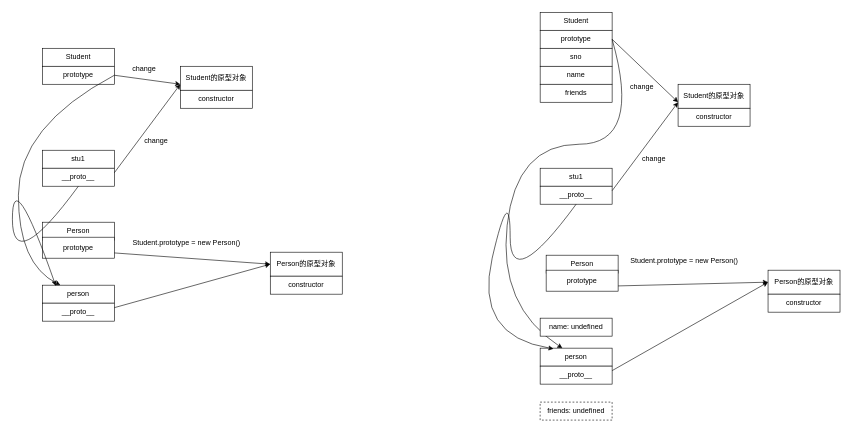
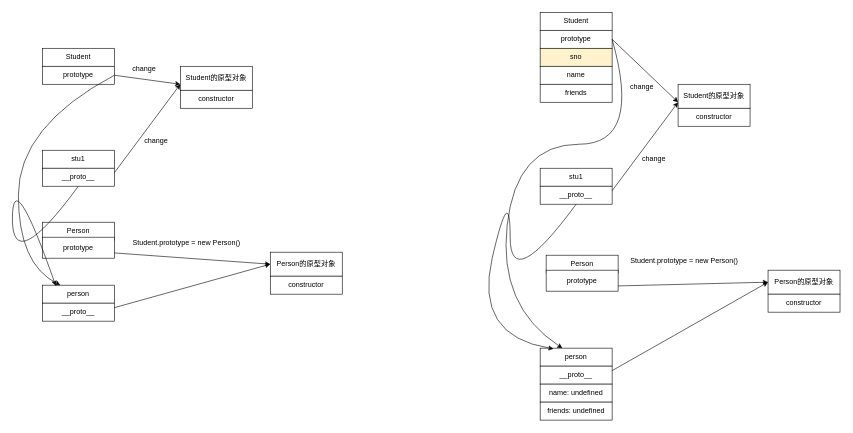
- <mxCell id="44" value="sno" style="rounded=0;whiteSpace=wrap;html=1;" vertex="1" parent="1"><mxGeometry x="900" y="80" width="120" height="30" as="geometry" /></mxCell>
+ <mxCell id="44" value="sno" style="rounded=0;whiteSpace=wrap;html=1;fillColor=#fff2cc;" vertex="1" parent="1"><mxGeometry x="900" y="80" width="120" height="30" as="geometry" /></mxCell>
- <mxCell id="47" value="name: undefined" style="rounded=0;whiteSpace=wrap;html=1;" vertex="1" parent="1"><mxGeometry x="900" y="530" width="120" height="30" as="geometry" /></mxCell>
+ <mxCell id="47" value="name: undefined" style="rounded=0;whiteSpace=wrap;html=1;" vertex="1" parent="1"><mxGeometry x="900" y="640" width="120" height="30" as="geometry" /></mxCell>
- <mxCell id="48" value="friends: undefined" style="rounded=0;whiteSpace=wrap;html=1;dashed=1;" vertex="1" parent="1"><mxGeometry x="900" y="670" width="120" height="30" as="geometry" /></mxCell>
+ <mxCell id="48" value="friends: undefined" style="rounded=0;whiteSpace=wrap;html=1;" vertex="1" parent="1"><mxGeometry x="900" y="670" width="120" height="30" as="geometry" /></mxCell>
